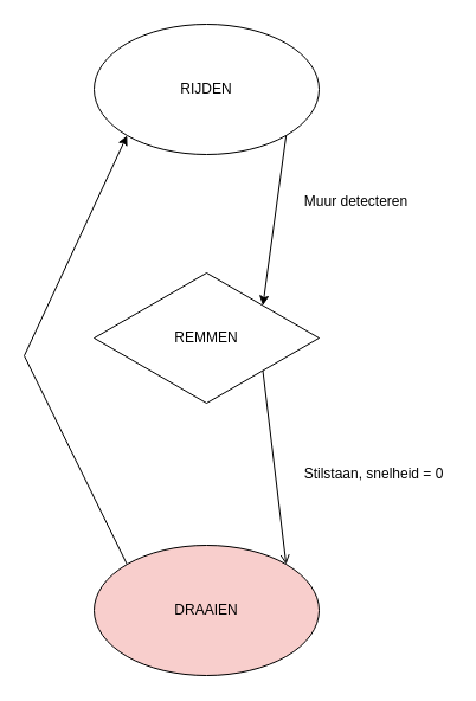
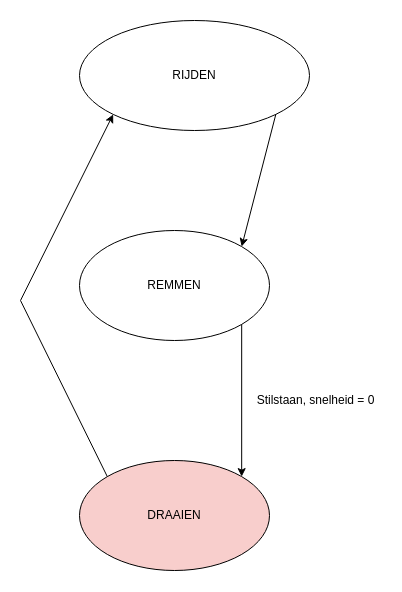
- <mxCell id="2" value="RIJDEN" style="ellipse;whiteSpace=wrap;html=1;" vertex="1" parent="1"><mxGeometry x="79" y="20" width="190" height="110" as="geometry" /></mxCell>
+ <mxCell id="2" value="RIJDEN" style="ellipse;whiteSpace=wrap;html=1;" vertex="1" parent="1"><mxGeometry x="79" y="20" width="230" height="110" as="geometry" /></mxCell>
- <mxCell id="8" value="Muur detecteren" style="text;html=1;align=center;verticalAlign=middle;resizable=0;points=[];autosize=1;strokeColor=none;fillColor=none;" vertex="1" parent="1"><mxGeometry x="250" y="160" width="100" height="20" as="geometry" /></mxCell>
- <mxCell id="3" value="REMMEN" style="rhombus;whiteSpace=wrap;html=1;" vertex="1" parent="1"><mxGeometry x="79" y="230" width="190" height="110" as="geometry" /></mxCell>
+ <mxCell id="3" value="REMMEN" style="ellipse;whiteSpace=wrap;html=1;" vertex="1" parent="1"><mxGeometry x="79" y="230" width="190" height="110" as="geometry" /></mxCell>
- <mxCell id="6" value="" style="endArrow=open;html=1;rounded=0;entryX=1;entryY=0;entryDx=0;entryDy=0;exitX=1;exitY=1;exitDx=0;exitDy=0;" edge="1" parent="1" source="3" target="4"><mxGeometry width="50" height="50" relative="1" as="geometry"><mxPoint x="241" y="320" as="sourcePoint" /><mxPoint x="239.995" y="459.999" as="targetPoint" /><Array as="points" /></mxGeometry></mxCell>
+ <mxCell id="6" value="" style="endArrow=classic;html=1;rounded=0;entryX=1;entryY=0;entryDx=0;entryDy=0;exitX=1;exitY=1;exitDx=0;exitDy=0;" edge="1" parent="1" source="3" target="4"><mxGeometry width="50" height="50" relative="1" as="geometry"><mxPoint x="241" y="320" as="sourcePoint" /><mxPoint x="239.995" y="459.999" as="targetPoint" /><Array as="points" /></mxGeometry></mxCell>
